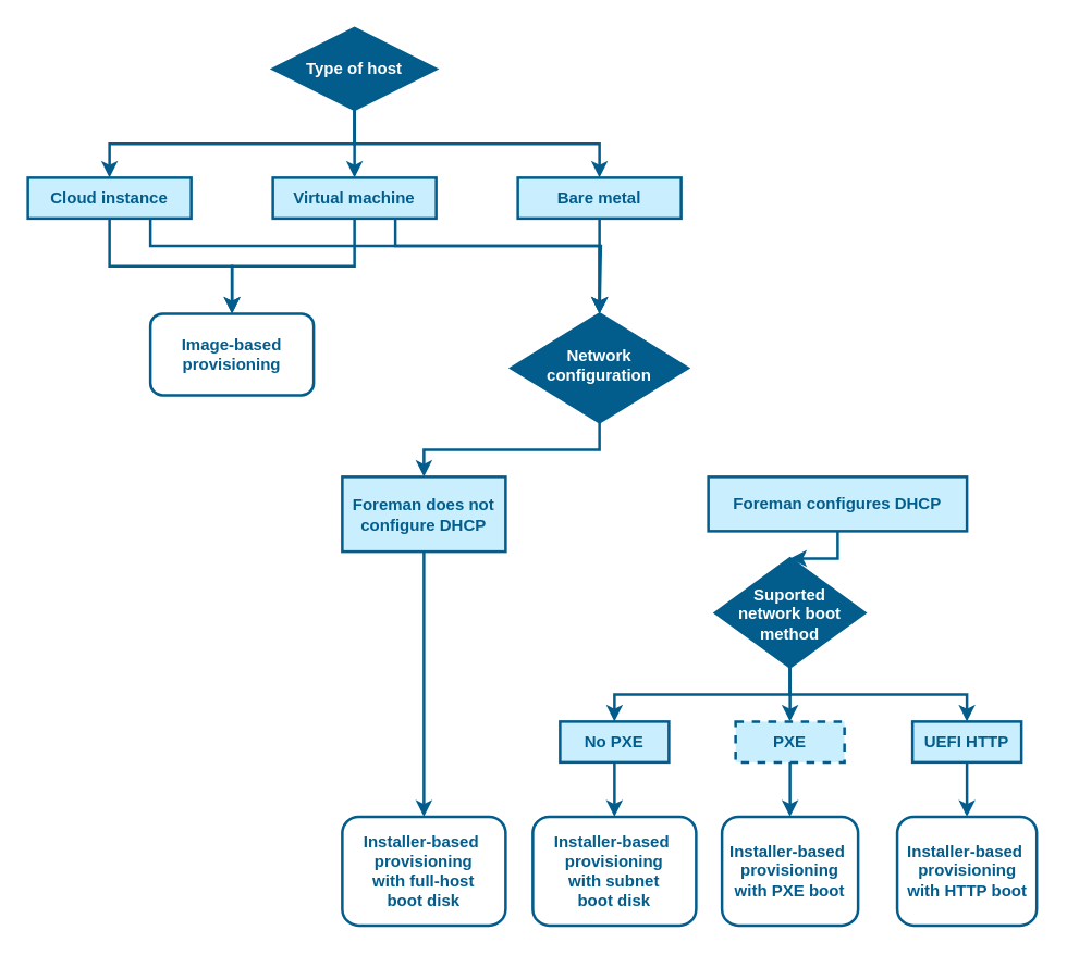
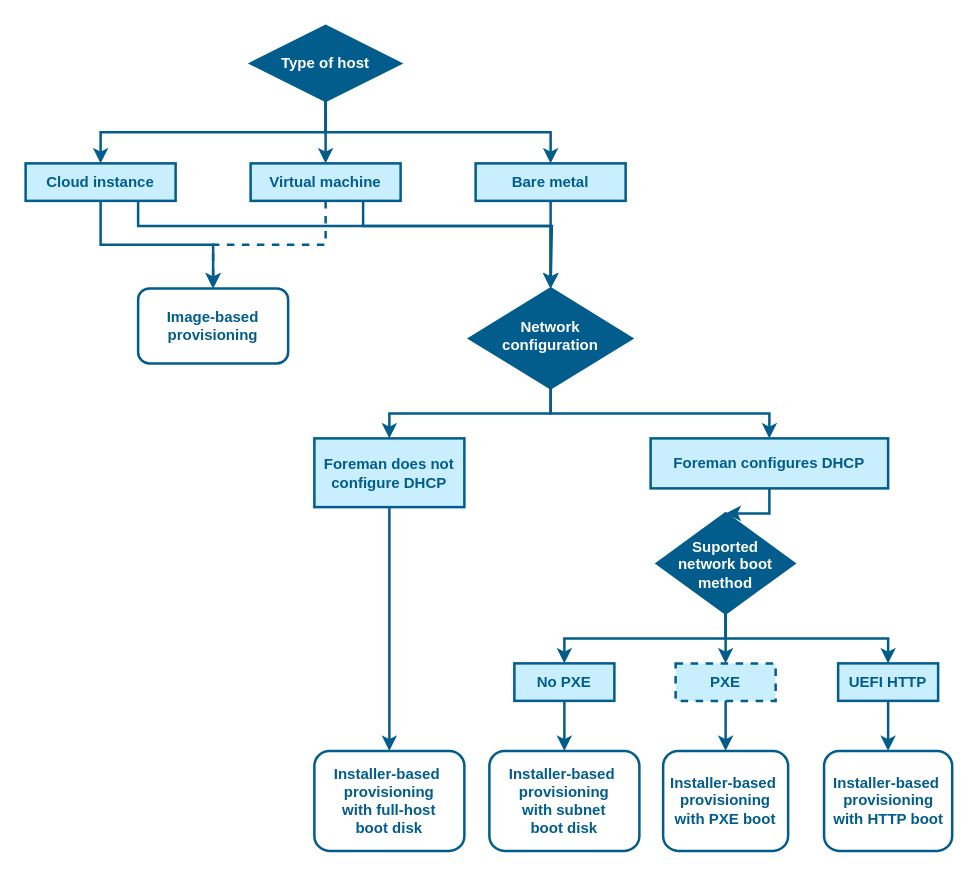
- <mxCell id="9" style="edgeStyle=orthogonalEdgeStyle;rounded=0;orthogonalLoop=1;jettySize=auto;html=1;exitX=0.5;exitY=1;exitDx=0;exitDy=0;fontColor=#025d8c;fontStyle=1;strokeColor=#025d8c;strokeWidth=2;entryX=0.5;entryY=0;entryDx=0;entryDy=0;" parent="1" source="11" target="14" edge="1"><mxGeometry relative="1" as="geometry"><mxPoint x="170" y="210" as="targetPoint" /></mxGeometry></mxCell>
+ <mxCell id="9" style="edgeStyle=orthogonalEdgeStyle;rounded=0;orthogonalLoop=1;jettySize=auto;html=1;exitX=0.5;exitY=1;exitDx=0;exitDy=0;fontColor=#025d8c;fontStyle=1;strokeColor=#025d8c;strokeWidth=2;entryX=0.5;entryY=0;entryDx=0;entryDy=0;dashed=1;" parent="1" source="11" target="14" edge="1"><mxGeometry relative="1" as="geometry"><mxPoint x="170" y="210" as="targetPoint" /></mxGeometry></mxCell>
+ <mxCell id="16" style="edgeStyle=orthogonalEdgeStyle;rounded=0;orthogonalLoop=1;jettySize=auto;html=1;exitX=0.5;exitY=1;exitDx=0;exitDy=0;entryX=0.5;entryY=0;entryDx=0;entryDy=0;fontColor=#025d8c;fontStyle=1;strokeColor=#025d8c;strokeWidth=2;" parent="1" source="17" target="21" edge="1"><mxGeometry relative="1" as="geometry" /></mxCell>
